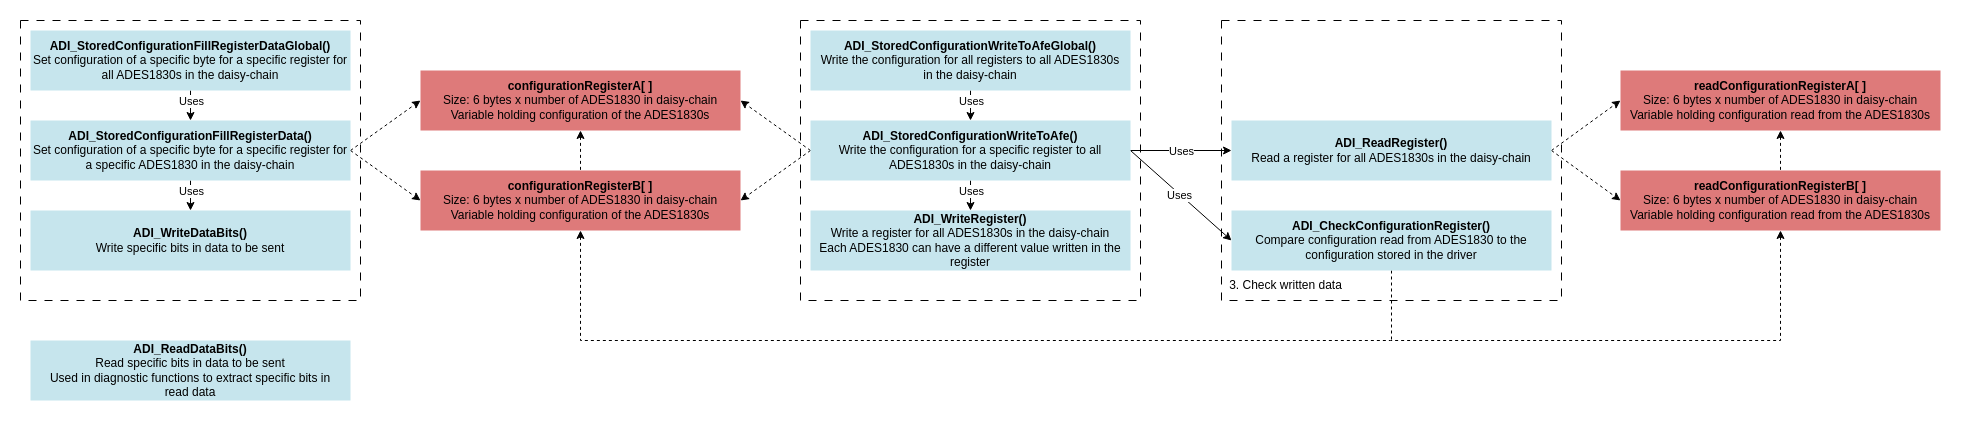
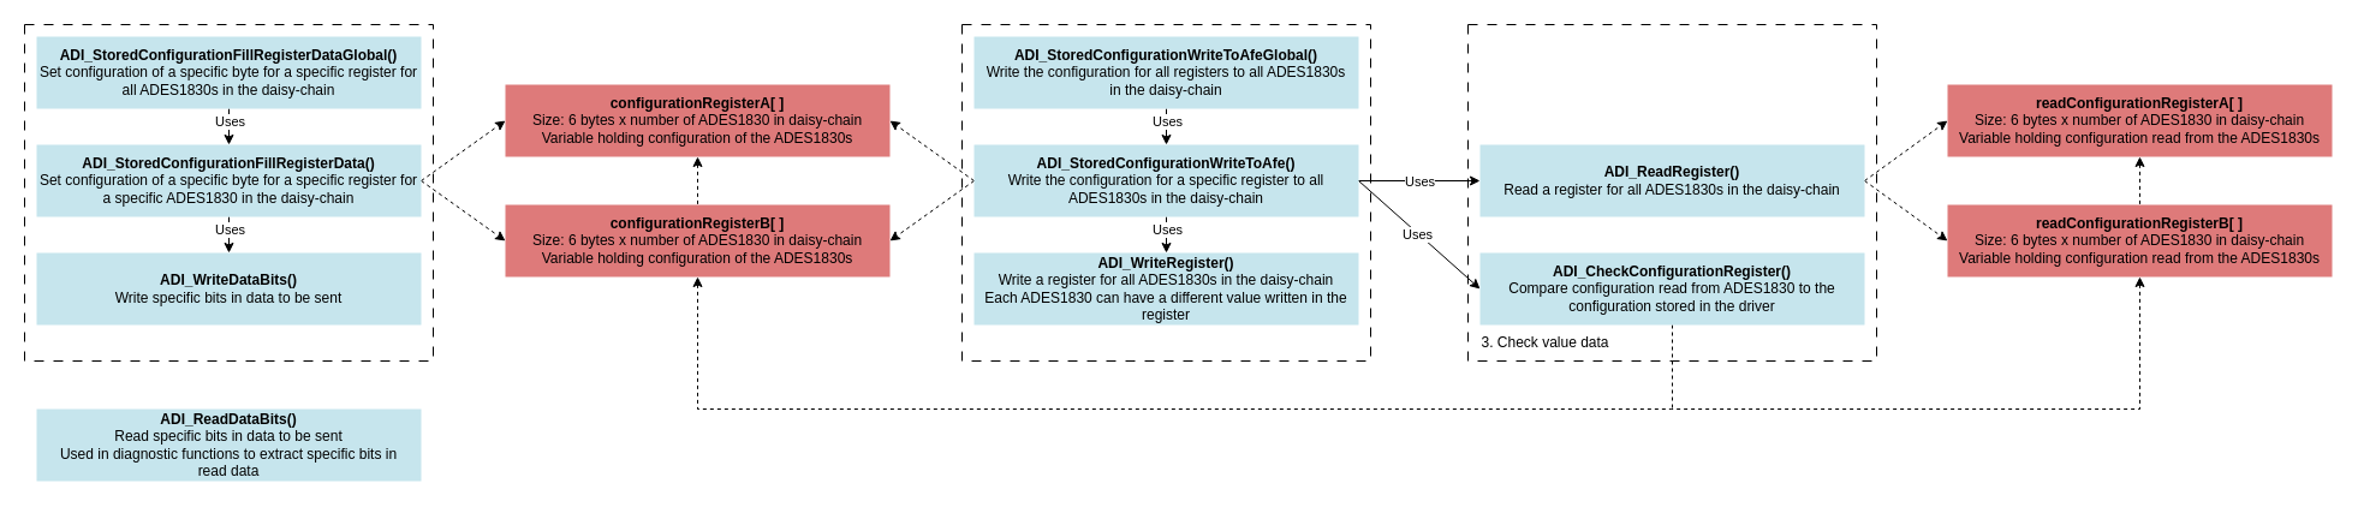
- <mxCell id="36" value="3. Check written data" style="rounded=0;whiteSpace=wrap;html=1;fillColor=none;strokeColor=none;align=center;" parent="1" vertex="1"><mxGeometry x="1221" y="270" width="129" height="30" as="geometry" /></mxCell>
+ <mxCell id="36" value="3. Check value data" style="rounded=0;whiteSpace=wrap;html=1;fillColor=none;strokeColor=none;align=center;" parent="1" vertex="1"><mxGeometry x="1221" y="270" width="129" height="30" as="geometry" /></mxCell>
